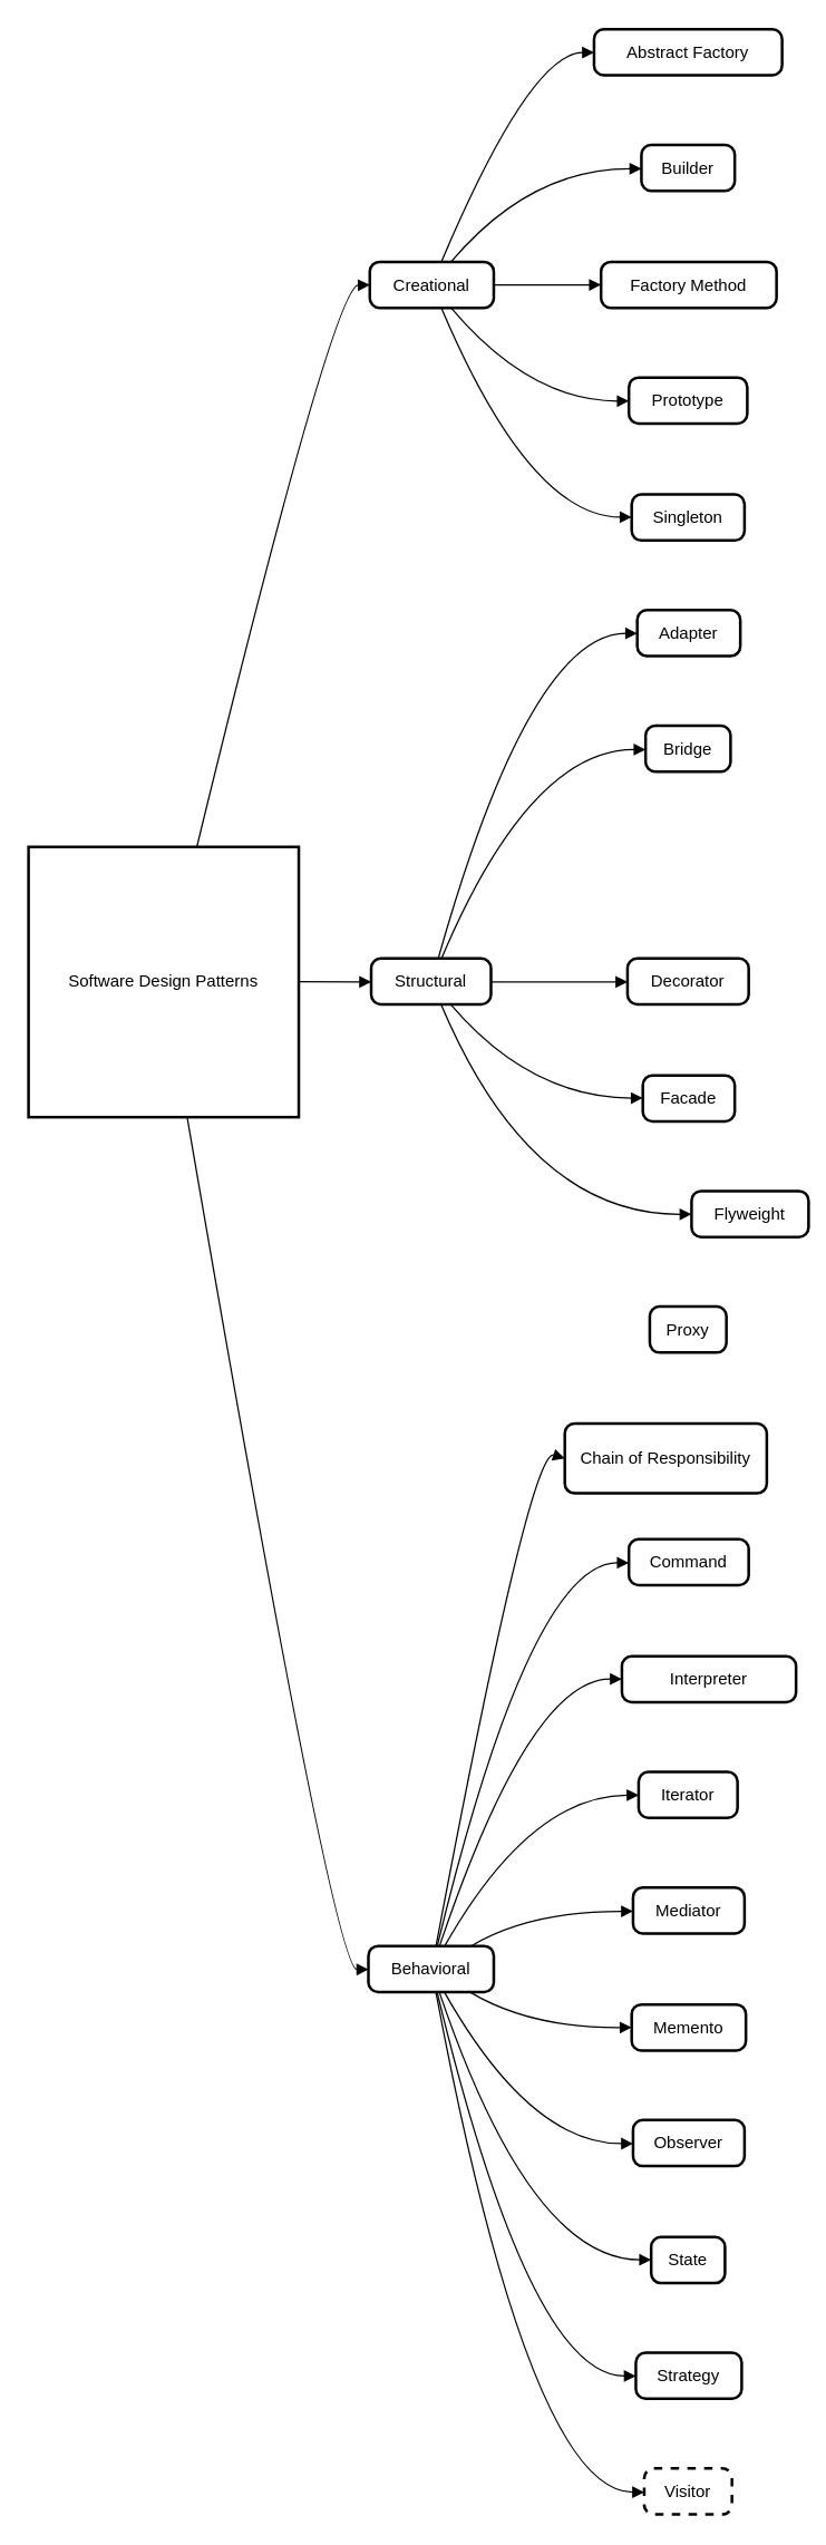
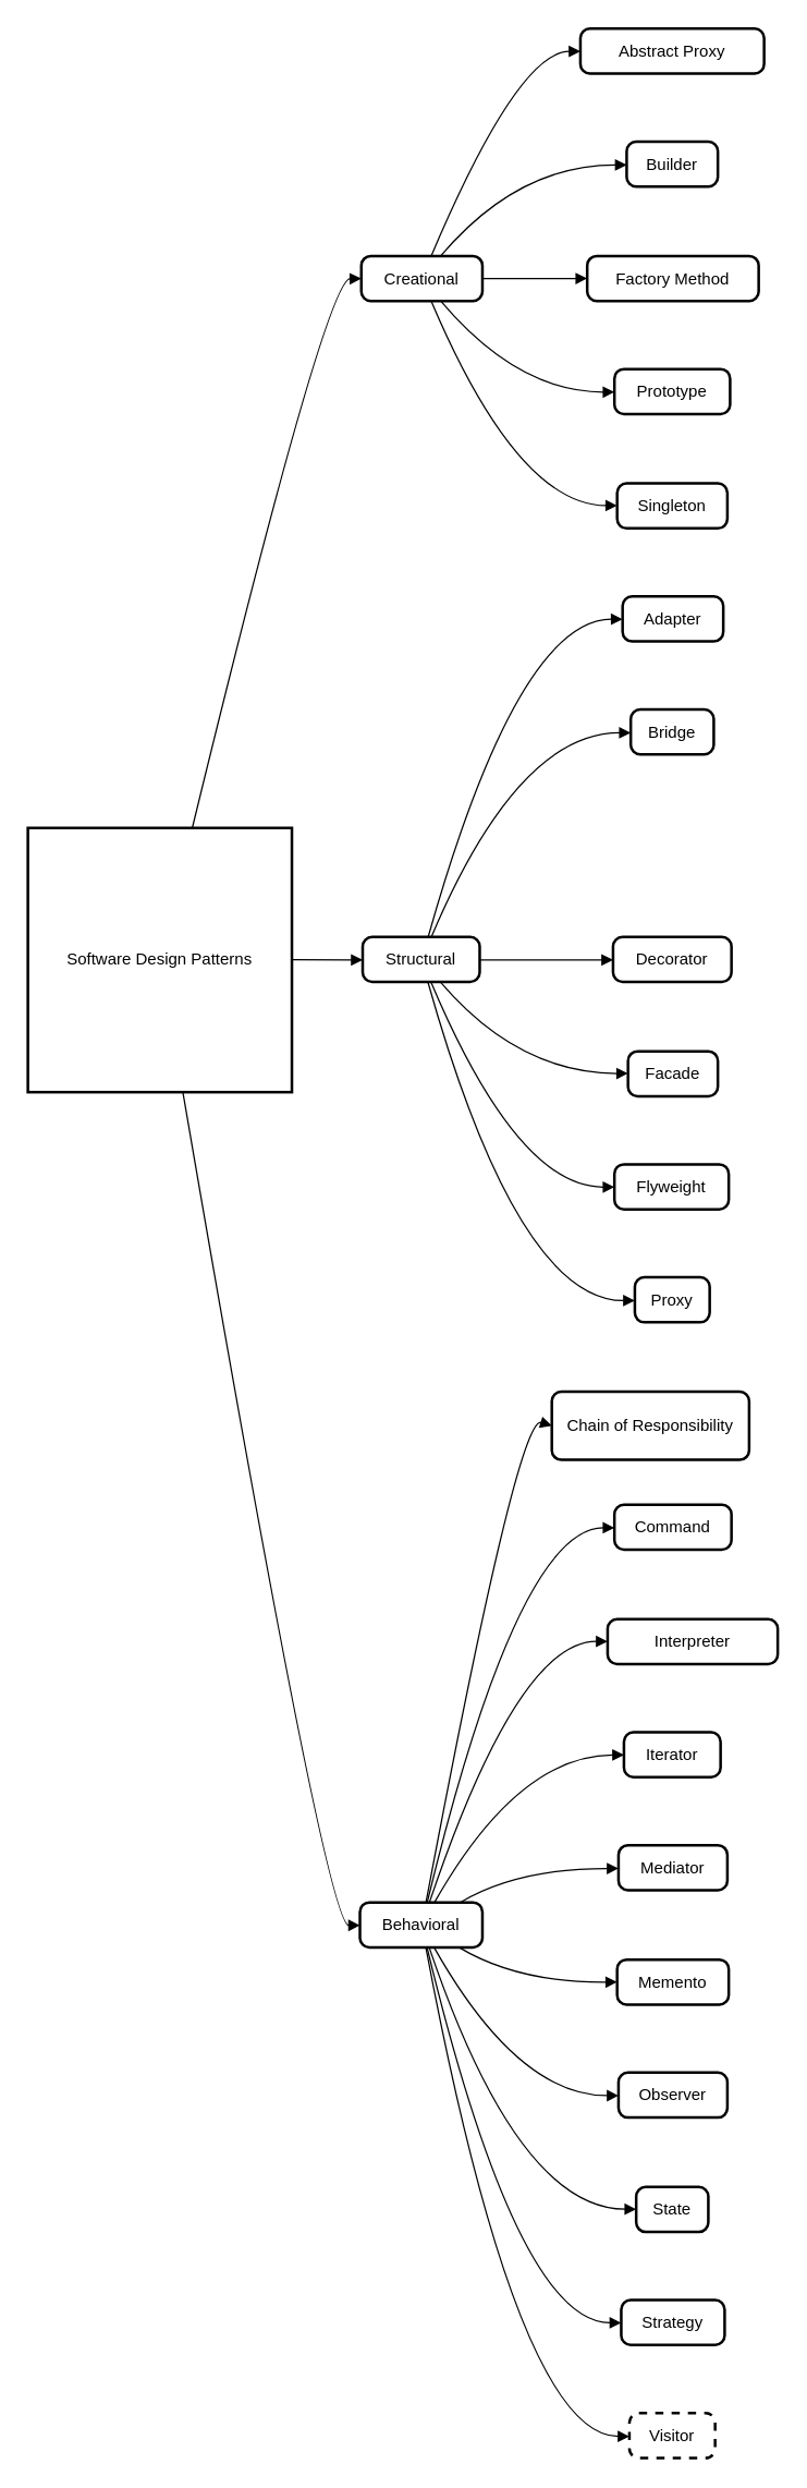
- <mxCell id="6" value="Abstract Factory" style="rounded=1;absoluteArcSize=1;arcSize=14;whiteSpace=wrap;strokeWidth=2;" vertex="1" parent="1"><mxGeometry x="426" width="135" height="33" as="geometry" y="20" /></mxCell>
+ <mxCell id="6" value="Abstract Proxy" style="rounded=1;absoluteArcSize=1;arcSize=14;whiteSpace=wrap;strokeWidth=2;" vertex="1" parent="1"><mxGeometry x="426" width="135" height="33" as="geometry" y="20" /></mxCell>
+ <mxCell id="40" value="" style="curved=1;startArrow=none;endArrow=block;exitX=0.559;exitY=1.018;entryX=0.005;entryY=0.518;" edge="1" parent="1" source="4" target="16"><mxGeometry relative="1" as="geometry"><Array as="points"><mxPoint x="380" y="954" /></Array></mxGeometry></mxCell>
- <mxCell id="15" value="Flyweight" style="rounded=1;absoluteArcSize=1;arcSize=14;whiteSpace=wrap;strokeWidth=2;" vertex="1" parent="1"><mxGeometry x="496" y="854" width="84" height="33" as="geometry" /></mxCell>
+ <mxCell id="15" value="Flyweight" style="rounded=1;absoluteArcSize=1;arcSize=14;whiteSpace=wrap;strokeWidth=2;" vertex="1" parent="1"><mxGeometry x="451" y="854" width="84" height="33" as="geometry" /></mxCell>
